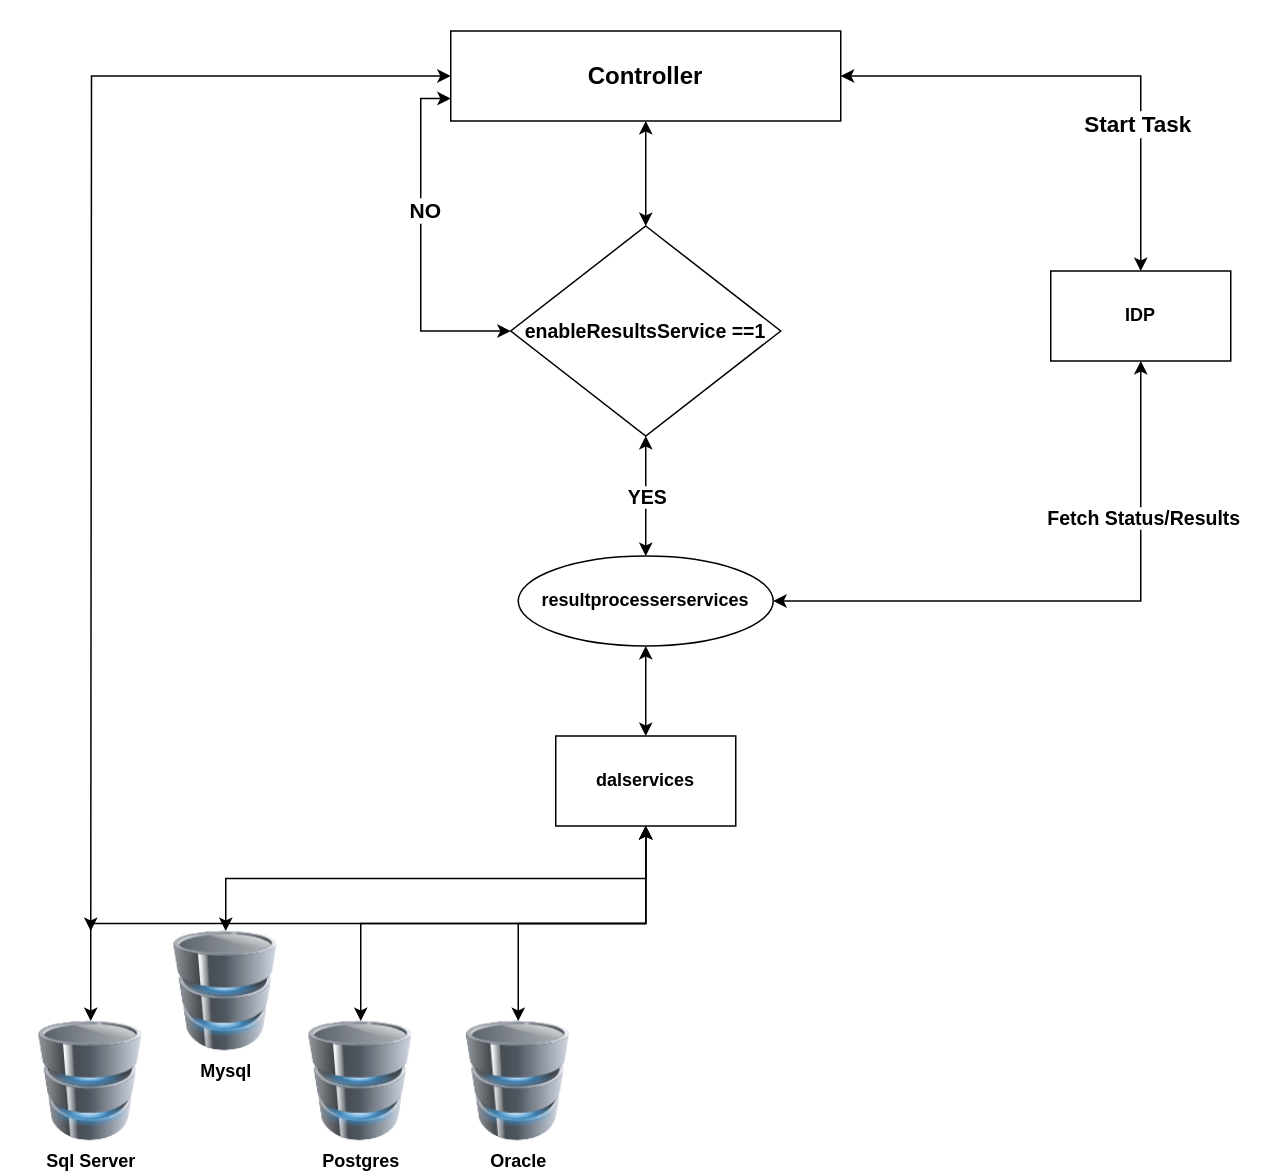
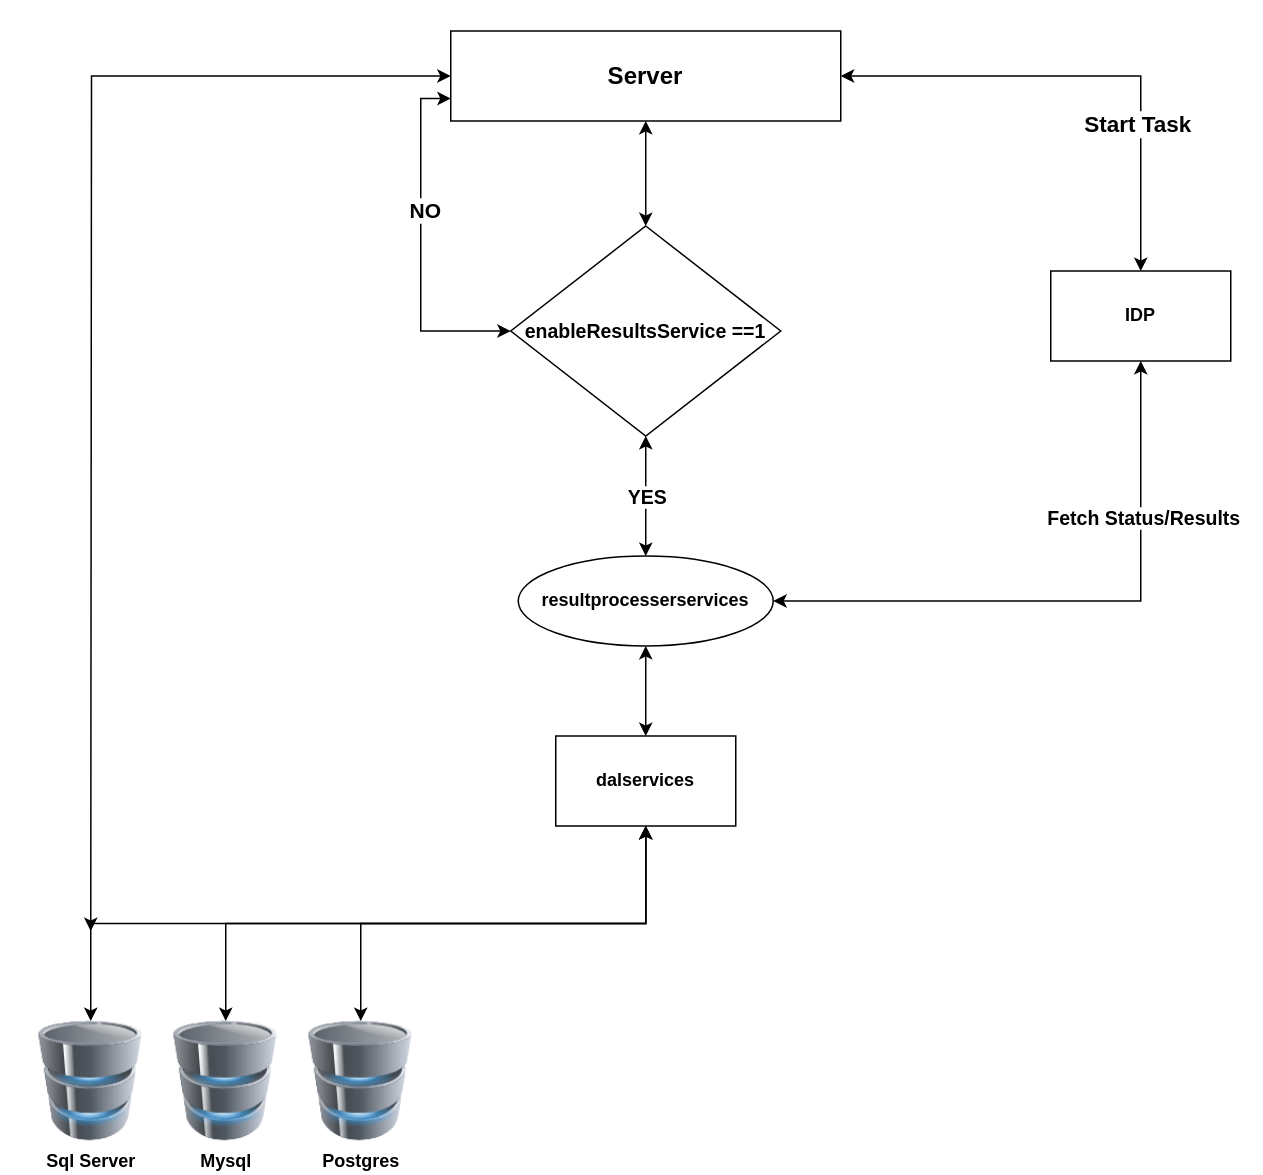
- <mxCell id="5" value="&lt;span&gt;&lt;font style=&quot;font-size: 16px&quot;&gt;Controller&lt;/font&gt;&lt;/span&gt;" style="rounded=0;whiteSpace=wrap;html=1;fontStyle=1" vertex="1" parent="1"><mxGeometry x="300" y="20" width="260" height="60" as="geometry" /></mxCell>
+ <mxCell id="5" value="&lt;span&gt;&lt;font style=&quot;font-size: 16px&quot;&gt;Server&lt;/font&gt;&lt;/span&gt;" style="rounded=0;whiteSpace=wrap;html=1;fontStyle=1" vertex="1" parent="1"><mxGeometry x="300" y="20" width="260" height="60" as="geometry" /></mxCell>
- <mxCell id="15" style="edgeStyle=orthogonalEdgeStyle;rounded=0;orthogonalLoop=1;jettySize=auto;html=1;exitX=0.5;exitY=0;exitDx=0;exitDy=0;entryX=0.5;entryY=1;entryDx=0;entryDy=0;startArrow=classic;startFill=1;fontStyle=1" edge="1" parent="1" source="16" target="8"><mxGeometry relative="1" as="geometry" /></mxCell>
- <mxCell id="10" value="&lt;span&gt;Mysql&lt;/span&gt;" style="image;html=1;image=img/lib/clip_art/computers/Database_128x128.png;fontStyle=1;strokeWidth=1;" vertex="1" parent="1"><mxGeometry x="110" y="620" width="80" height="80" as="geometry" /></mxCell>
+ <mxCell id="10" value="&lt;span&gt;Mysql&lt;/span&gt;" style="image;html=1;image=img/lib/clip_art/computers/Database_128x128.png;fontStyle=1;strokeWidth=1;" vertex="1" parent="1"><mxGeometry x="110" y="680" width="80" height="80" as="geometry" /></mxCell>
- <mxCell id="16" value="&lt;span&gt;Oracle&lt;/span&gt;" style="image;html=1;image=img/lib/clip_art/computers/Database_128x128.png;fontStyle=1;strokeWidth=1;" vertex="1" parent="1"><mxGeometry x="310" y="680" width="70" height="80" as="geometry" /></mxCell>
